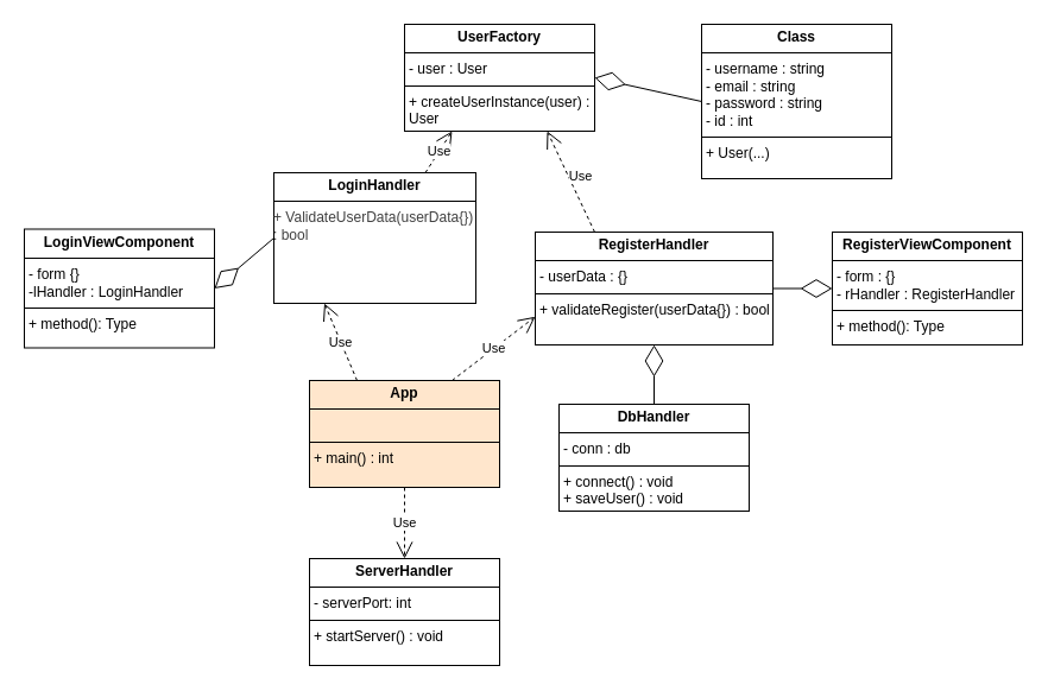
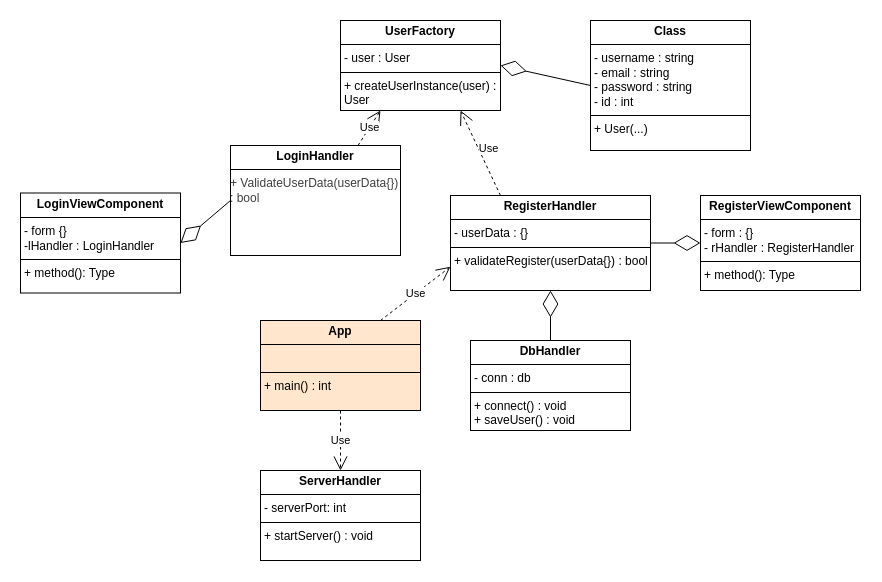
- <mxCell id="14" value="Use" style="endArrow=open;endSize=12;dashed=1;html=1;exitX=0.25;exitY=0;exitDx=0;exitDy=0;entryX=0.25;entryY=1;entryDx=0;entryDy=0;" parent="1" source="5" target="17" edge="1"><mxGeometry width="160" relative="1" as="geometry"><mxPoint x="380" y="310" as="sourcePoint" /><mxPoint x="410" y="225" as="targetPoint" /></mxGeometry></mxCell>
